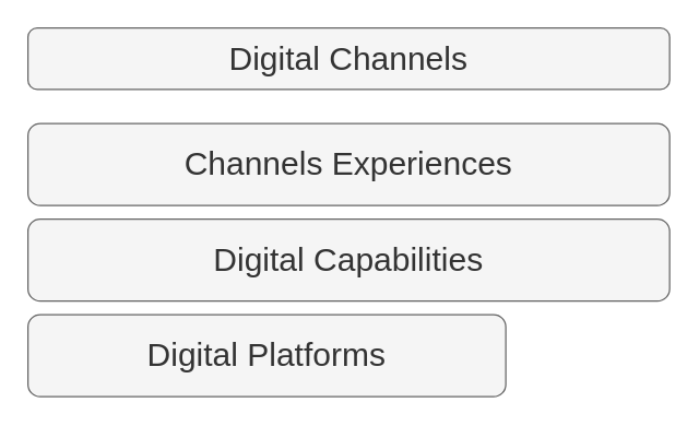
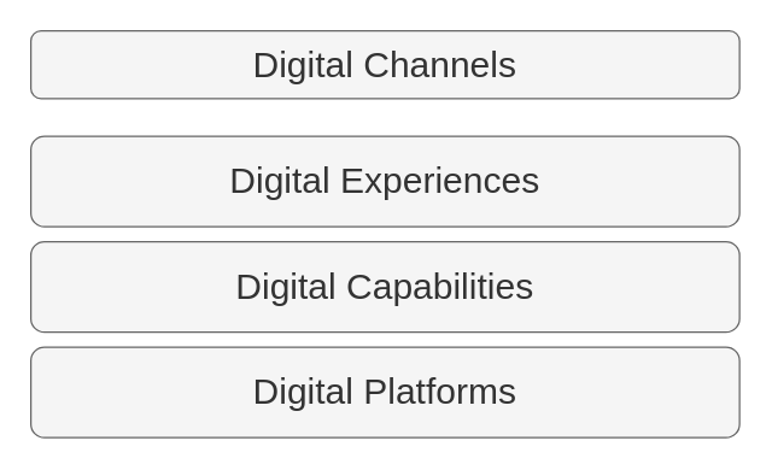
- <mxCell id="2" value="Channels&amp;nbsp;Experiences" style="rounded=1;whiteSpace=wrap;html=1;fontSize=24;fillColor=#f5f5f5;strokeColor=#666666;fontColor=#333333;" parent="1" vertex="1"><mxGeometry x="20" y="90" width="470" height="60" as="geometry" /></mxCell>
+ <mxCell id="2" value="Digital&amp;nbsp;Experiences" style="rounded=1;whiteSpace=wrap;html=1;fontSize=24;fillColor=#f5f5f5;strokeColor=#666666;fontColor=#333333;" parent="1" vertex="1"><mxGeometry x="20" y="90" width="470" height="60" as="geometry" /></mxCell>
- <mxCell id="5" value="Digital&amp;nbsp;Platforms" style="rounded=1;whiteSpace=wrap;html=1;fontSize=24;fillColor=#f5f5f5;strokeColor=#666666;fontColor=#333333;" parent="1" vertex="1"><mxGeometry x="20" y="230" width="350" height="60" as="geometry" /></mxCell>
+ <mxCell id="5" value="Digital&amp;nbsp;Platforms" style="rounded=1;whiteSpace=wrap;html=1;fontSize=24;fillColor=#f5f5f5;strokeColor=#666666;fontColor=#333333;" parent="1" vertex="1"><mxGeometry x="20" y="230" width="470" height="60" as="geometry" /></mxCell>
